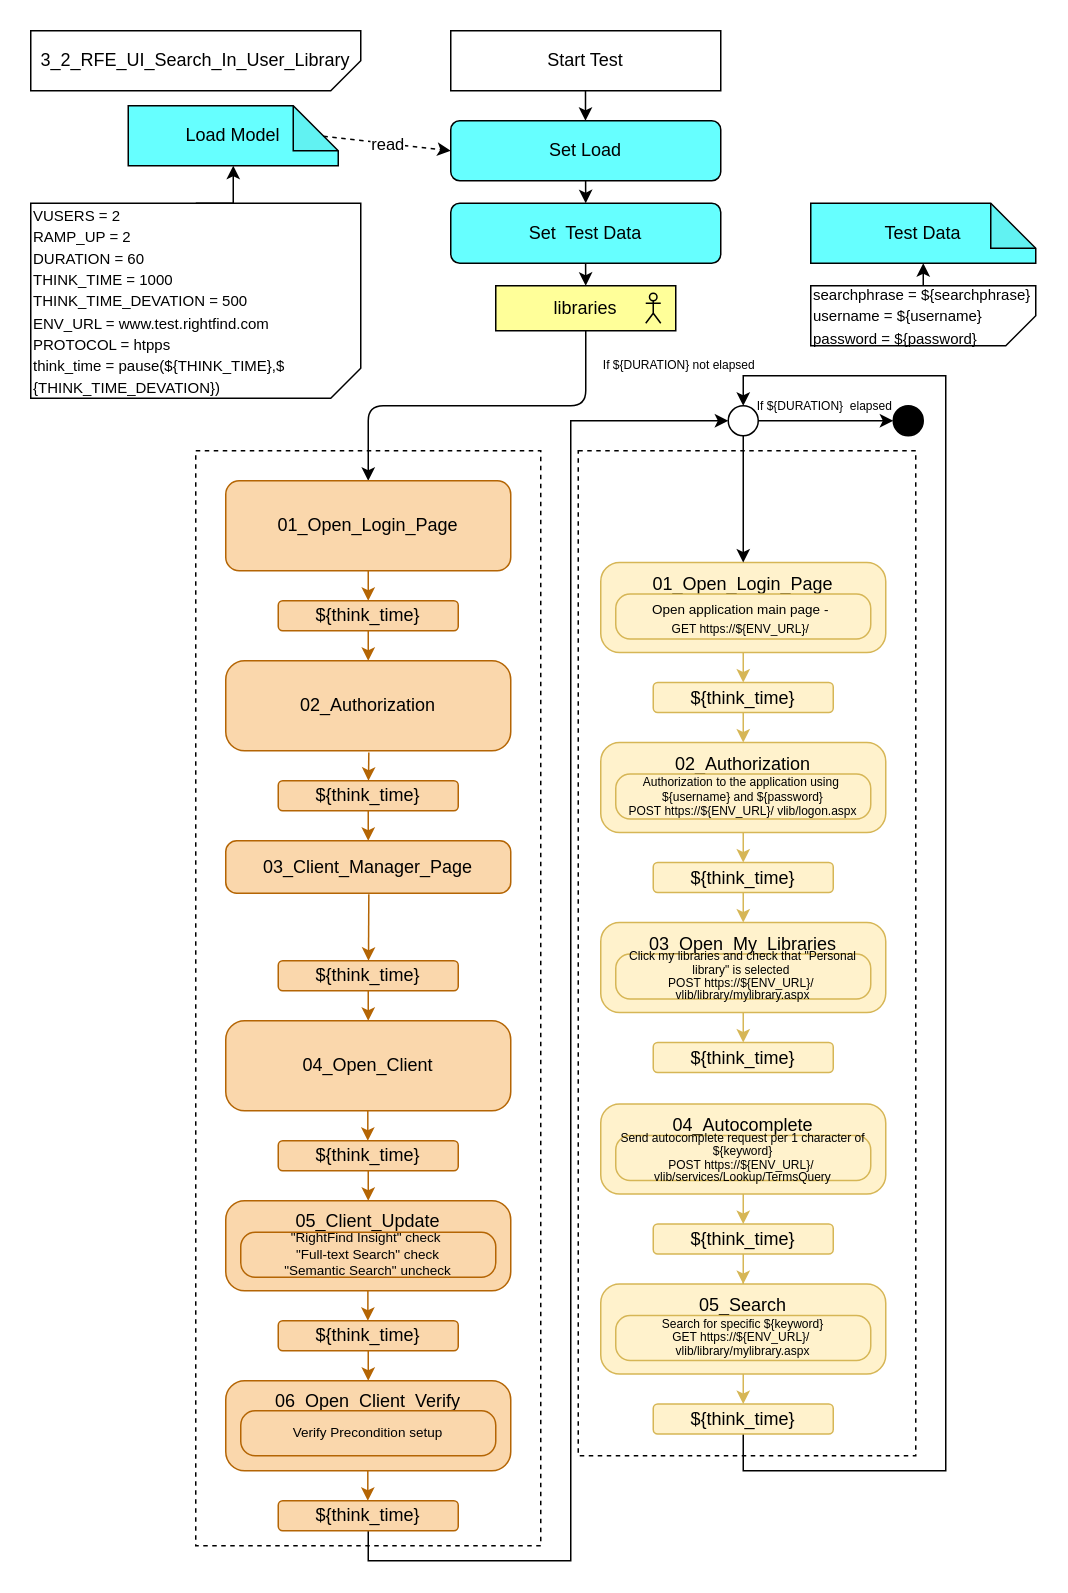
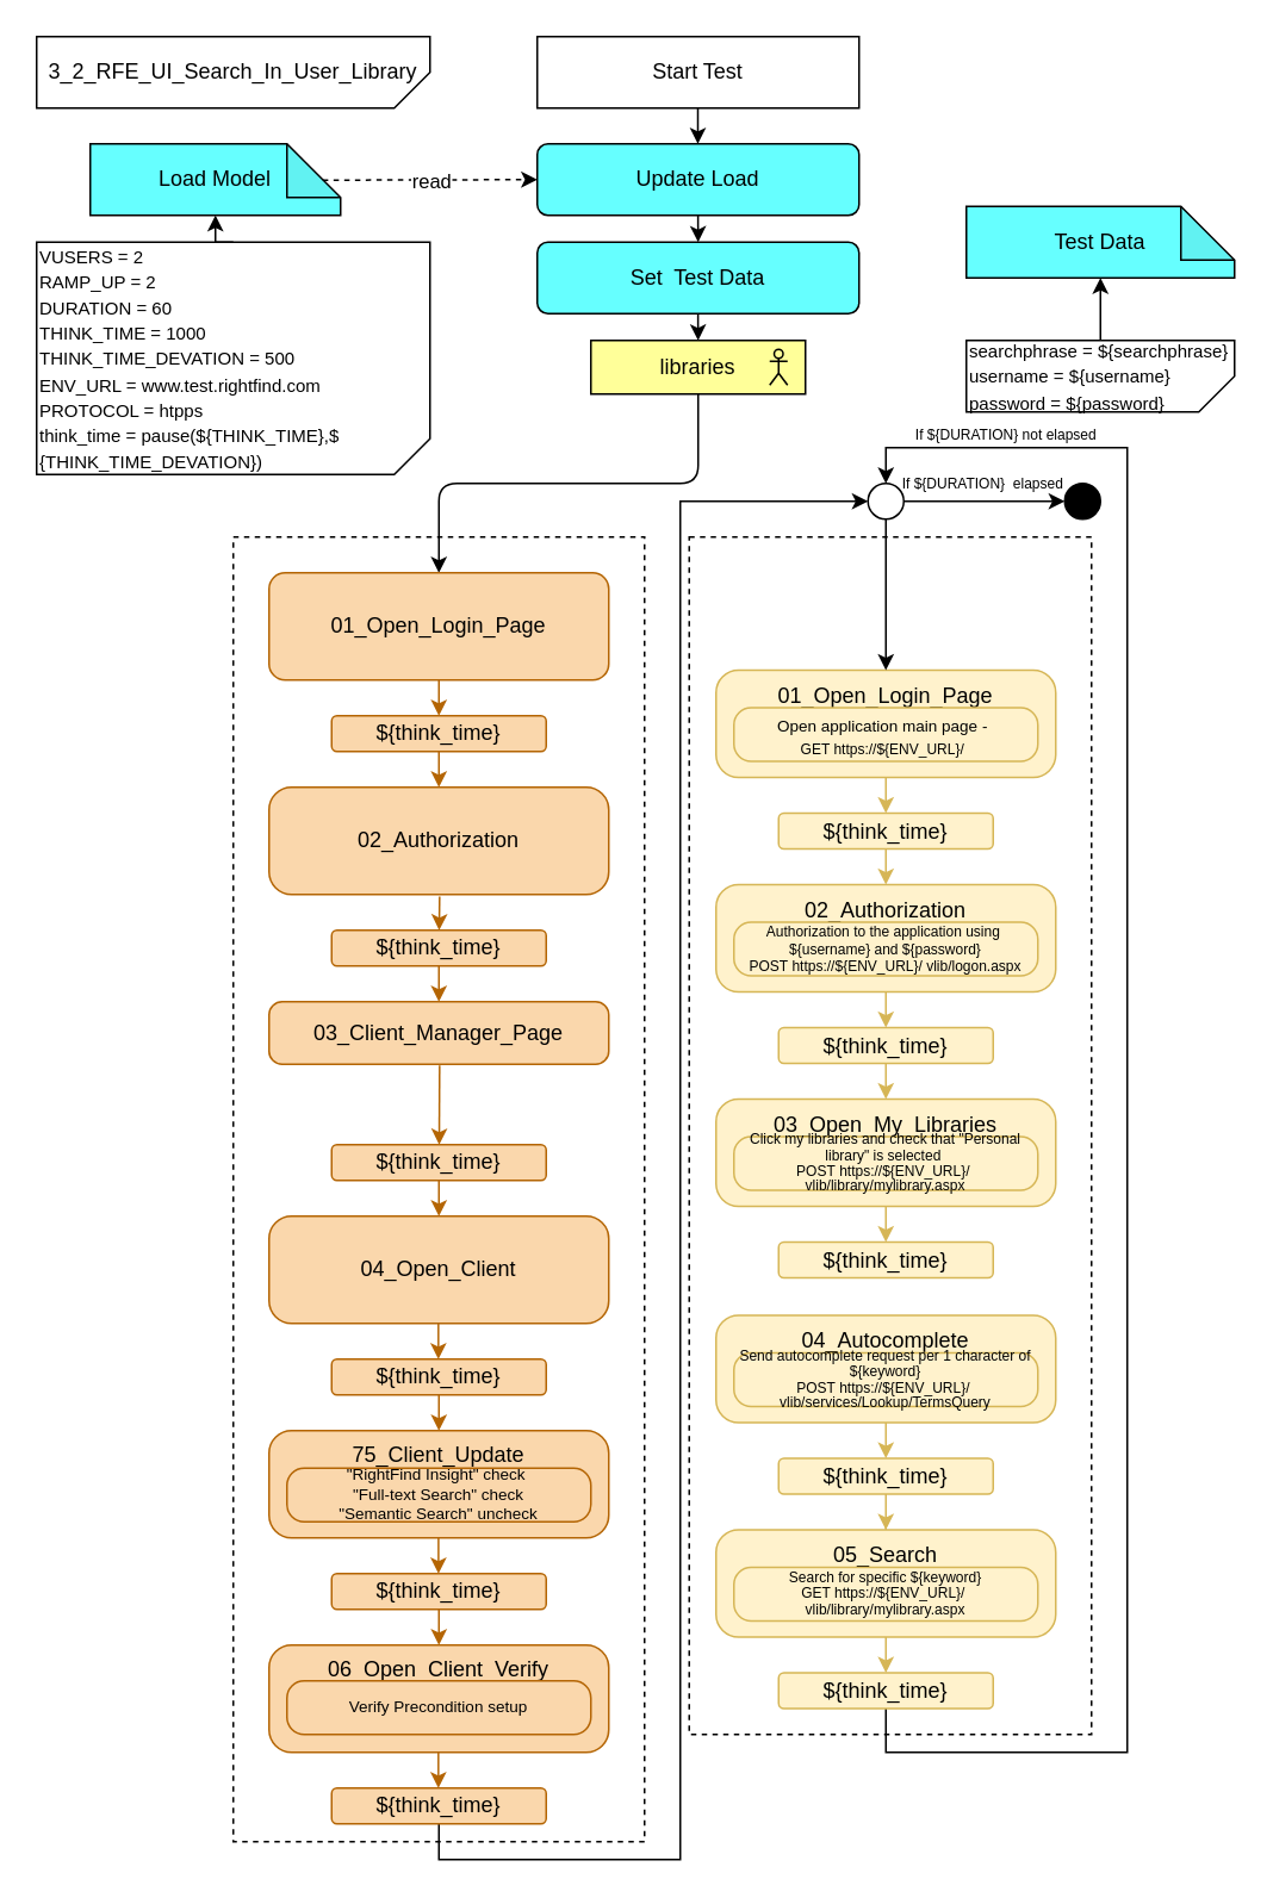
- <mxCell id="26" value="Load Model" style="shape=note;whiteSpace=wrap;html=1;backgroundOutline=1;darkOpacity=0.05;fillColor=#66FFFF;" parent="1" vertex="1"><mxGeometry x="85" y="70" width="140" height="40" as="geometry" /></mxCell>
+ <mxCell id="26" value="Load Model" style="shape=note;whiteSpace=wrap;html=1;backgroundOutline=1;darkOpacity=0.05;fillColor=#66FFFF;" parent="1" vertex="1"><mxGeometry x="50" y="80" width="140" height="40" as="geometry" /></mxCell>
- <mxCell id="13" value="Set Load" style="rounded=1;whiteSpace=wrap;html=1;fillColor=#66FFFF;" parent="1" vertex="1"><mxGeometry x="300" y="80" width="180" height="40" as="geometry" /></mxCell>
+ <mxCell id="13" value="Update Load" style="rounded=1;whiteSpace=wrap;html=1;fillColor=#66FFFF;" parent="1" vertex="1"><mxGeometry x="300" y="80" width="180" height="40" as="geometry" /></mxCell>
- <mxCell id="15" value="Test Data" style="shape=note;whiteSpace=wrap;html=1;backgroundOutline=1;darkOpacity=0.05;fillColor=#66FFFF;" parent="1" vertex="1"><mxGeometry x="540" y="135" width="150" height="40" as="geometry" /></mxCell>
+ <mxCell id="15" value="Test Data" style="shape=note;whiteSpace=wrap;html=1;backgroundOutline=1;darkOpacity=0.05;fillColor=#66FFFF;" parent="1" vertex="1"><mxGeometry x="540" y="115" width="150" height="40" as="geometry" /></mxCell>
- <mxCell id="33" value="If ${DURATION} not elapsed" style="text;html=1;strokeColor=none;fillColor=none;align=center;verticalAlign=middle;whiteSpace=wrap;rounded=0;shadow=0;dashed=1;sketch=0;fontSize=8;fontColor=#000000;" parent="1" vertex="1"><mxGeometry x="400" y="233" width="105" height="20" as="geometry" /></mxCell>
+ <mxCell id="33" value="If ${DURATION} not elapsed" style="text;html=1;strokeColor=none;fillColor=none;align=center;verticalAlign=middle;whiteSpace=wrap;rounded=0;shadow=0;dashed=1;sketch=0;fontSize=8;fontColor=#000000;" parent="1" vertex="1"><mxGeometry x="510" y="233" width="105" height="20" as="geometry" /></mxCell>
- <mxCell id="8" value="&lt;span style=&quot;font-size: 12px&quot;&gt;05_Client_Update&lt;/span&gt;" style="rounded=1;whiteSpace=wrap;html=1;shadow=0;sketch=0;fontSize=8;strokeWidth=1;verticalAlign=top;arcSize=21;fillColor=#fad7ac;strokeColor=#b46504;" parent="1" vertex="1"><mxGeometry x="150" y="800" width="190" height="60" as="geometry" /></mxCell>
+ <mxCell id="8" value="&lt;span style=&quot;font-size: 12px&quot;&gt;75_Client_Update&lt;/span&gt;" style="rounded=1;whiteSpace=wrap;html=1;shadow=0;sketch=0;fontSize=8;strokeWidth=1;verticalAlign=top;arcSize=21;fillColor=#fad7ac;strokeColor=#b46504;" parent="1" vertex="1"><mxGeometry x="150" y="800" width="190" height="60" as="geometry" /></mxCell>
